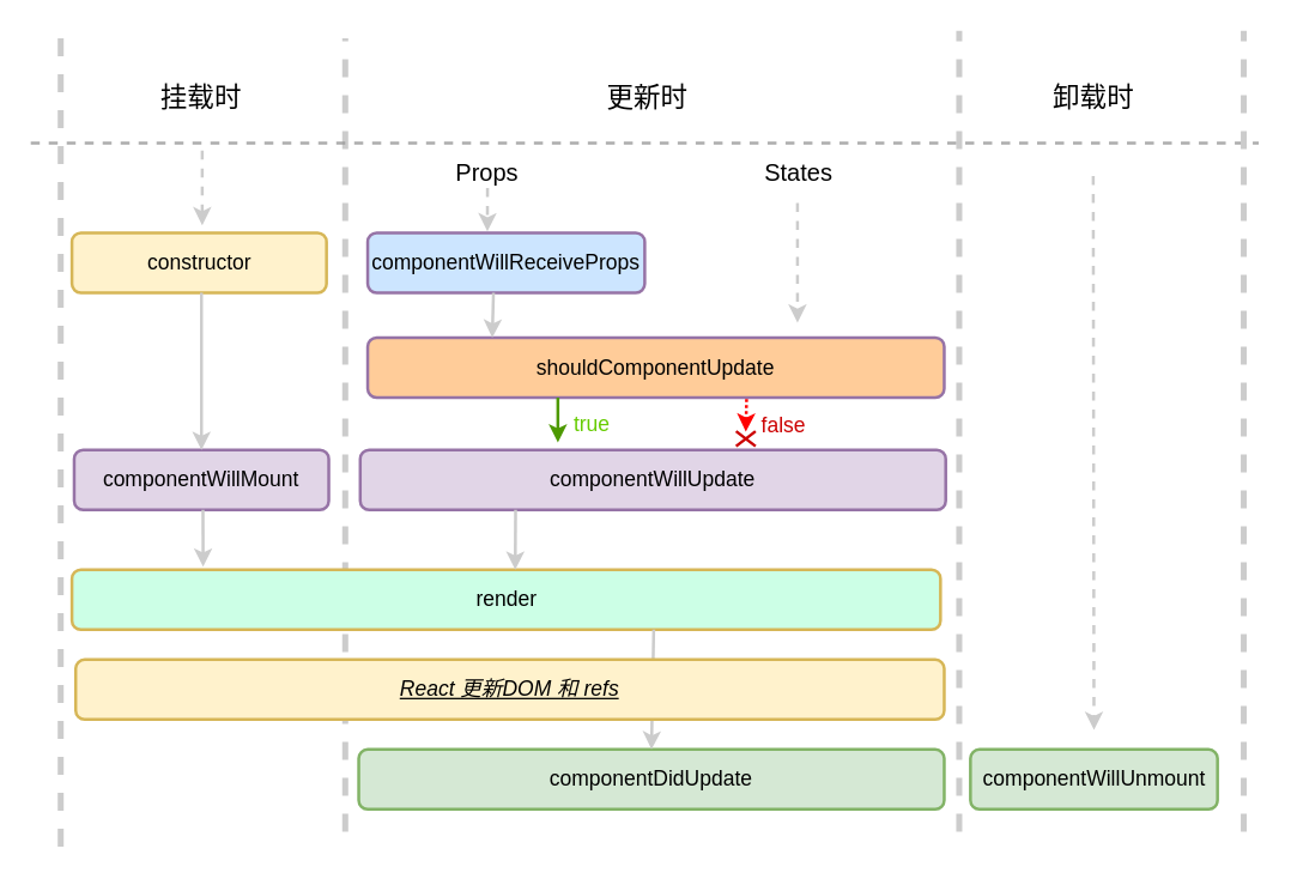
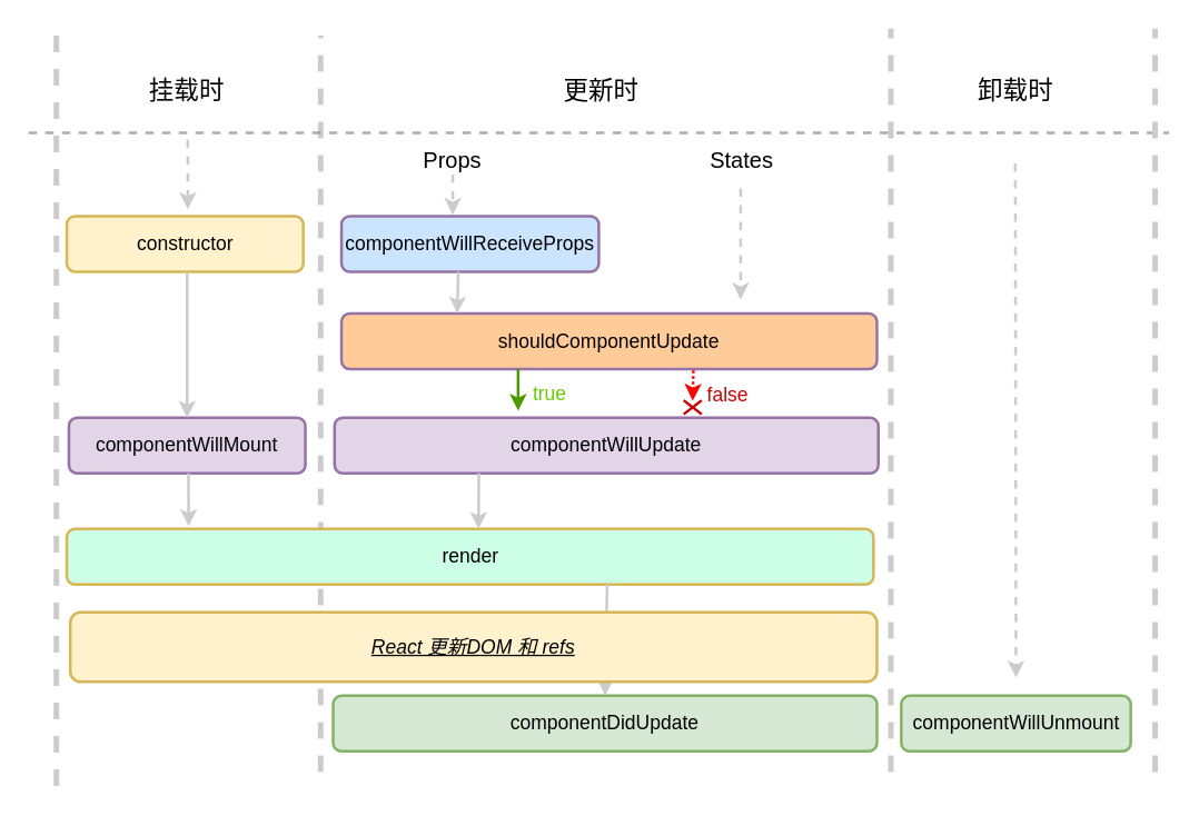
- <mxCell id="34" value="&lt;font style=&quot;font-size: 14px&quot;&gt;&lt;i&gt;&lt;u&gt;React 更新DOM 和 refs&lt;/u&gt;&lt;/i&gt;&lt;/font&gt;" style="rounded=1;whiteSpace=wrap;html=1;fillColor=#fff2cc;strokeColor=#d6b656;strokeWidth=2;gradientColor=none;" parent="1" vertex="1"><mxGeometry x="50" y="440" width="580" height="40" as="geometry" /></mxCell>
+ <mxCell id="34" value="&lt;font style=&quot;font-size: 14px&quot;&gt;&lt;i&gt;&lt;u&gt;React 更新DOM 和 refs&lt;/u&gt;&lt;/i&gt;&lt;/font&gt;" style="rounded=1;whiteSpace=wrap;html=1;fillColor=#fff2cc;strokeColor=#d6b656;strokeWidth=2;gradientColor=none;" parent="1" vertex="1"><mxGeometry x="50" y="440" width="580" height="50" as="geometry" /></mxCell>
